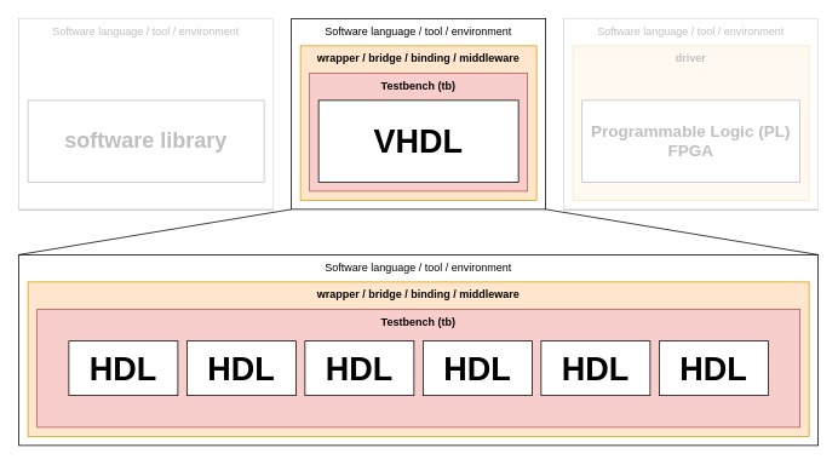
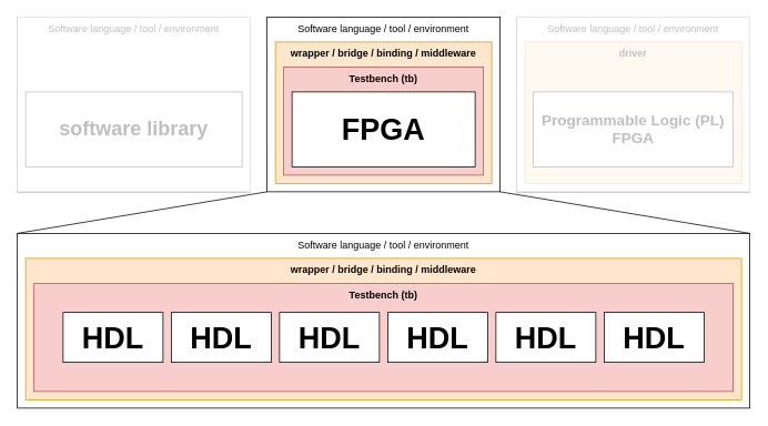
- <mxCell id="5" value="&lt;b&gt;&lt;font style=&quot;font-size: 36px&quot;&gt;VHDL&lt;/font&gt;&lt;/b&gt;" style="rounded=0;whiteSpace=wrap;html=1;" vertex="1" parent="1"><mxGeometry x="350" y="110" width="220" height="90" as="geometry" /></mxCell>
+ <mxCell id="5" value="&lt;b&gt;&lt;font style=&quot;font-size: 36px&quot;&gt;FPGA&lt;/font&gt;&lt;/b&gt;" style="rounded=0;whiteSpace=wrap;html=1;" vertex="1" parent="1"><mxGeometry x="350" y="110" width="220" height="90" as="geometry" /></mxCell>
